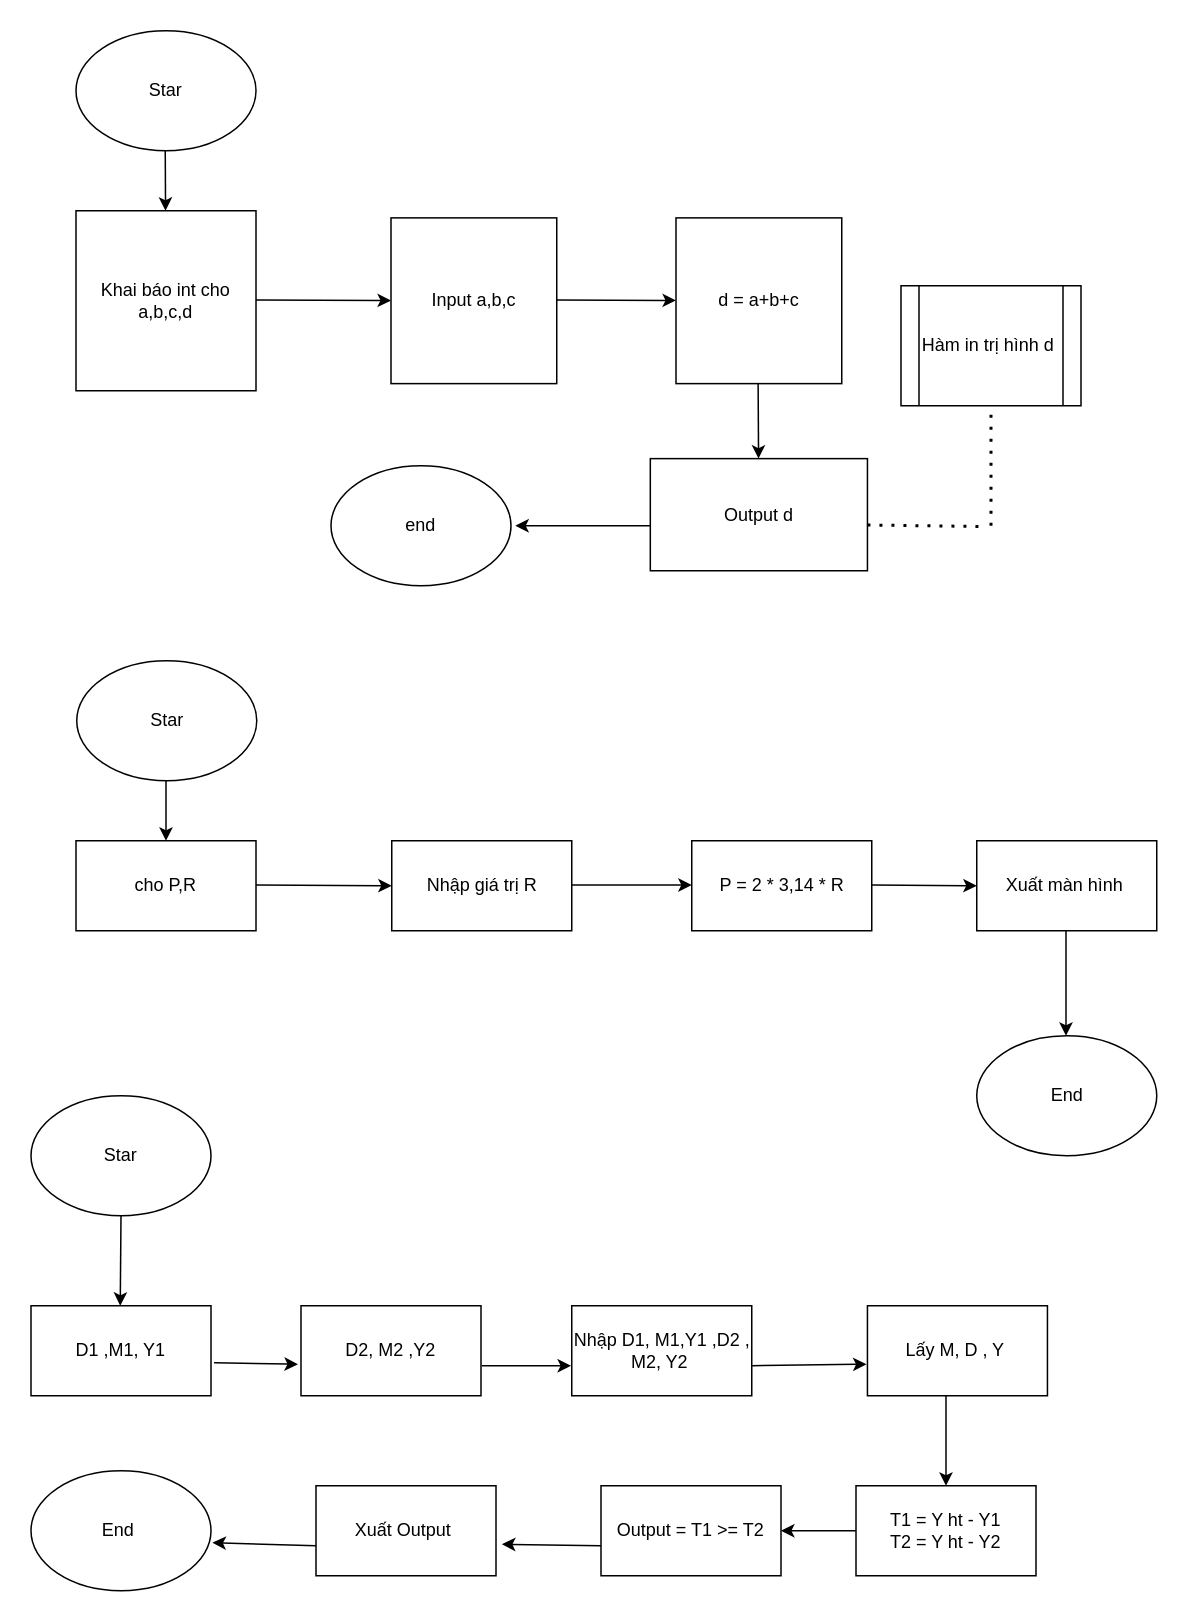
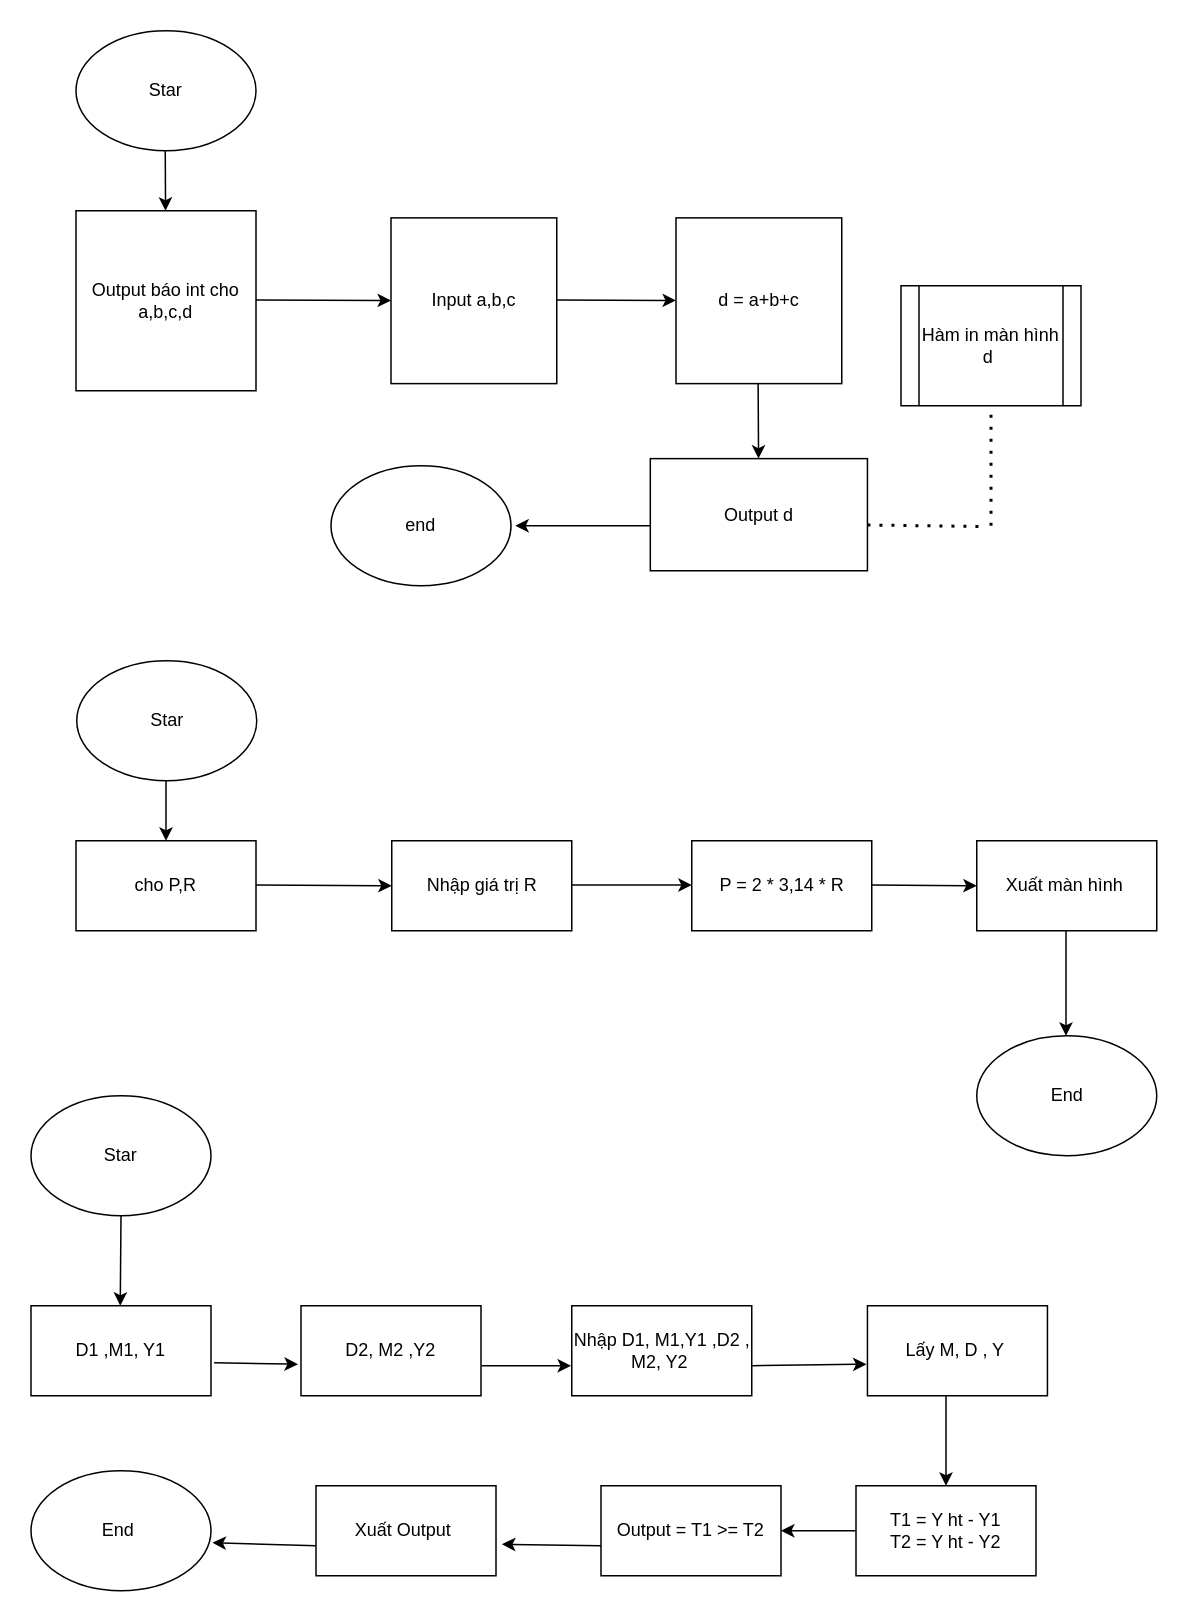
- <mxCell id="4" value="Khai báo int cho a,b,c,d" style="whiteSpace=wrap;html=1;aspect=fixed;" vertex="1" parent="1"><mxGeometry x="50" y="140" width="120" height="120" as="geometry" /></mxCell>
+ <mxCell id="4" value="Output báo int cho a,b,c,d" style="whiteSpace=wrap;html=1;aspect=fixed;" vertex="1" parent="1"><mxGeometry x="50" y="140" width="120" height="120" as="geometry" /></mxCell>
- <mxCell id="15" value="Hàm in trị hình d&amp;nbsp;" style="shape=process;whiteSpace=wrap;html=1;backgroundOutline=1;" vertex="1" parent="1"><mxGeometry x="600" y="190" width="120" height="80" as="geometry" /></mxCell>
+ <mxCell id="15" value="Hàm in màn hình d&amp;nbsp;" style="shape=process;whiteSpace=wrap;html=1;backgroundOutline=1;" vertex="1" parent="1"><mxGeometry x="600" y="190" width="120" height="80" as="geometry" /></mxCell>
